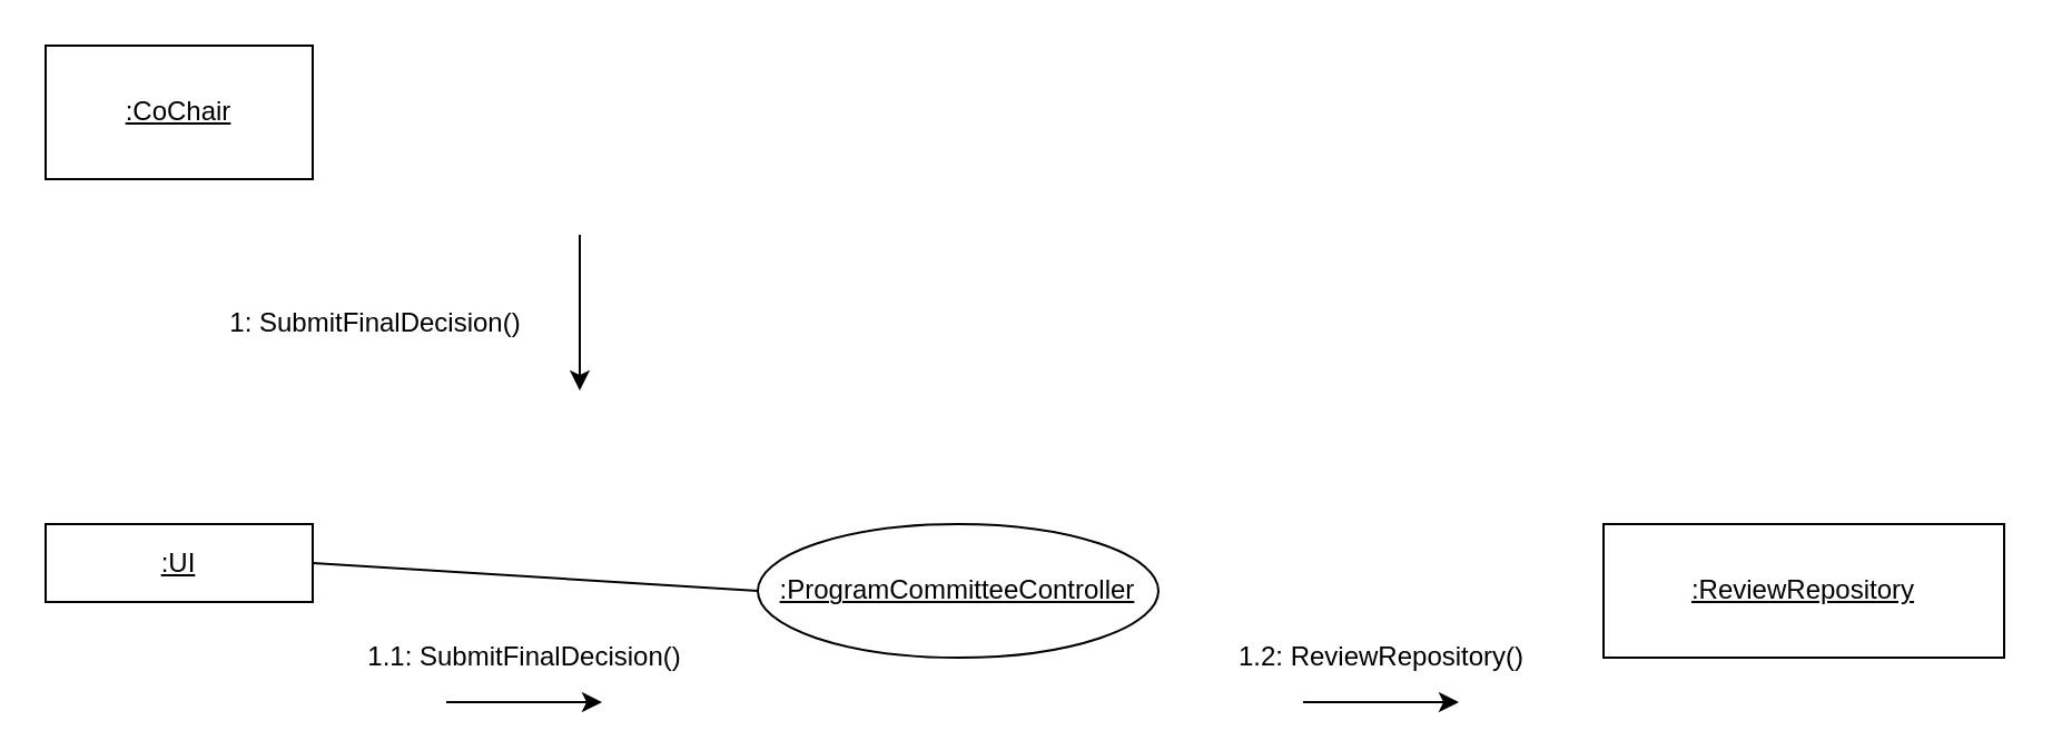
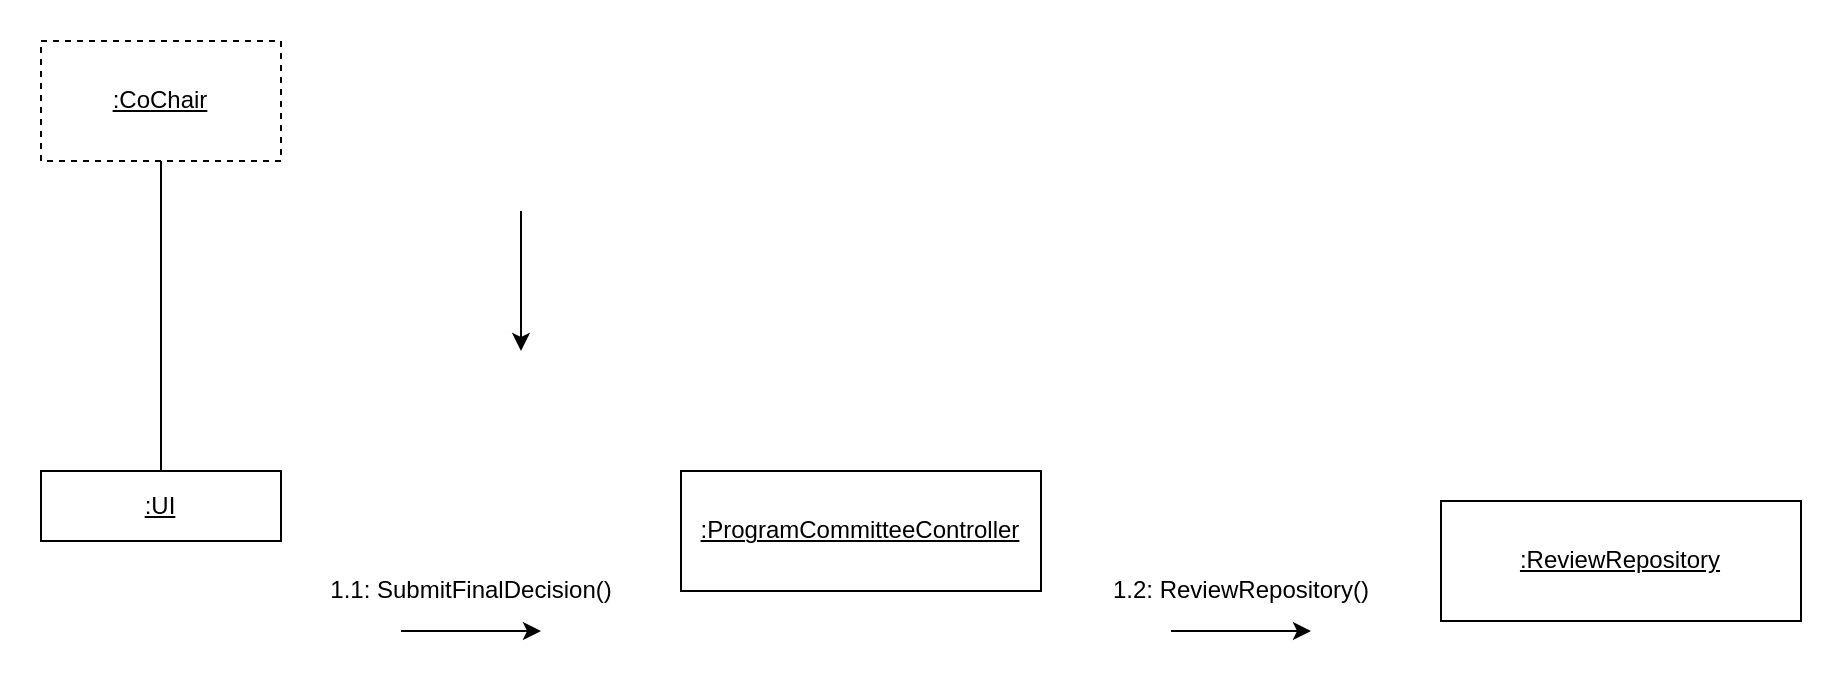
- <mxCell id="2" value="&lt;u&gt;:CoChair&lt;/u&gt;" parent="1" vertex="1" style="rounded=0;whiteSpace=wrap;html=1;"><mxGeometry as="geometry" height="60" width="120" y="20" x="20" /></mxCell>
+ <mxCell id="2" value="&lt;u&gt;:CoChair&lt;/u&gt;" parent="1" vertex="1" style="rounded=0;whiteSpace=wrap;html=1;dashed=1;"><mxGeometry as="geometry" height="60" width="120" y="20" x="20" /></mxCell>
- <mxCell id="6" value="1: SubmitFinalDecision()" parent="1" vertex="1" style="text;html=1;align=center;verticalAlign=middle;resizable=0;points=[];autosize=1;"><mxGeometry as="geometry" height="20" width="150" y="135" x="93" /></mxCell>
+ <mxCell id="8" value="" parent="1" style="endArrow=none;html=1;entryX=0.5;entryY=1;entryDx=0;entryDy=0;exitX=0.5;exitY=0;exitDx=0;exitDy=0;" source="3" target="2" edge="1"><mxGeometry as="geometry" height="50" width="50" relative="1"><mxPoint as="sourcePoint" y="175" x="20" /><mxPoint as="targetPoint" y="125" x="70" /></mxGeometry></mxCell>
- <mxCell id="11" value="" parent="1" style="endArrow=none;html=1;exitX=1;exitY=0.5;exitDx=0;exitDy=0;entryX=0;entryY=0.5;entryDx=0;entryDy=0;" source="3" target="4" edge="1"><mxGeometry as="geometry" height="50" width="50" relative="1"><mxPoint as="sourcePoint" y="295" x="220" /><mxPoint as="targetPoint" y="245" x="270" /></mxGeometry></mxCell>
- <mxCell id="4" value="&lt;u&gt;:ProgramCommitteeController&lt;/u&gt;" parent="1" vertex="1" style="ellipse;whiteSpace=wrap;html=1;"><mxGeometry as="geometry" height="60" width="180" y="235" x="340" /></mxCell>
+ <mxCell id="4" value="&lt;u&gt;:ProgramCommitteeController&lt;/u&gt;" parent="1" vertex="1" style="rounded=0;whiteSpace=wrap;html=1;"><mxGeometry as="geometry" height="60" width="180" y="235" x="340" /></mxCell>
- <mxCell id="5" value="&lt;u&gt;:ReviewRepository&lt;/u&gt;" parent="1" vertex="1" style="rounded=0;whiteSpace=wrap;html=1;"><mxGeometry as="geometry" height="60" width="180" y="235" x="720" /></mxCell>
+ <mxCell id="5" value="&lt;u&gt;:ReviewRepository&lt;/u&gt;" parent="1" vertex="1" style="rounded=0;whiteSpace=wrap;html=1;"><mxGeometry x="720" y="250" as="geometry" height="60" width="180" /></mxCell>
